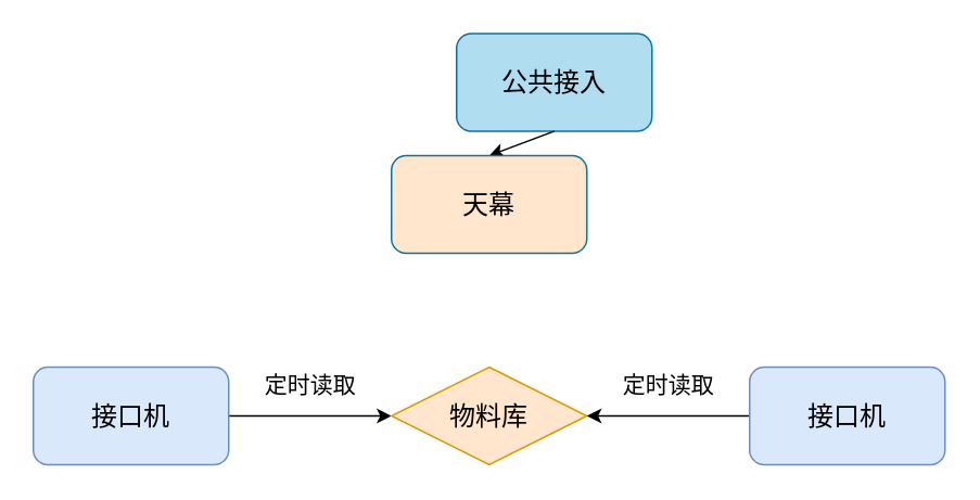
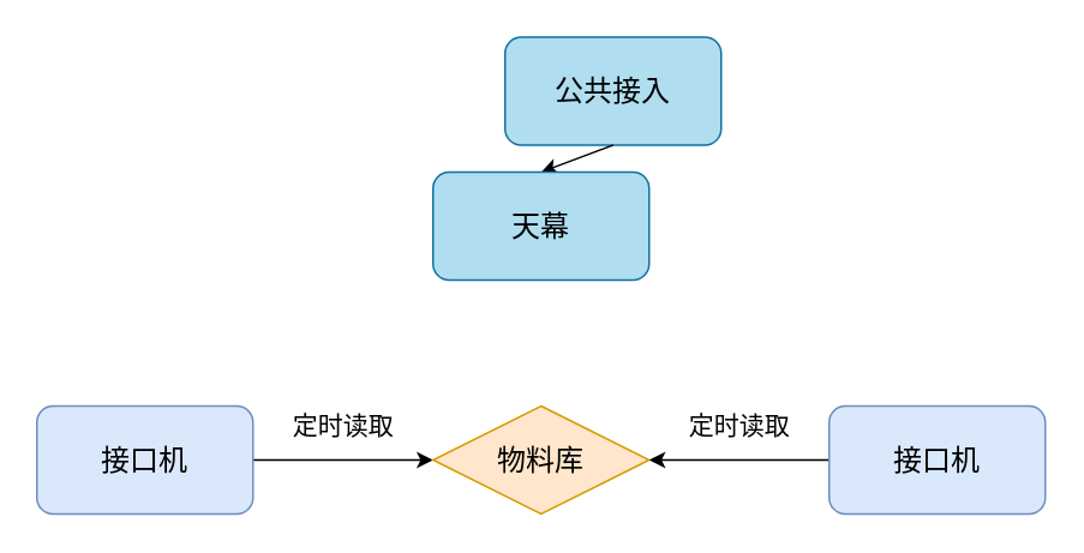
- <mxCell id="4" value="天幕" style="rounded=1;whiteSpace=wrap;html=1;fontFamily=Verdana;fontSize=16;fillColor=#ffe6cc;strokeColor=#10739e;" vertex="1" parent="1"><mxGeometry x="240" y="95" width="120" height="60" as="geometry" /></mxCell>
+ <mxCell id="4" value="天幕" style="rounded=1;whiteSpace=wrap;html=1;fontFamily=Verdana;fontSize=16;fillColor=#b1ddf0;strokeColor=#10739e;" vertex="1" parent="1"><mxGeometry x="240" y="95" width="120" height="60" as="geometry" /></mxCell>
